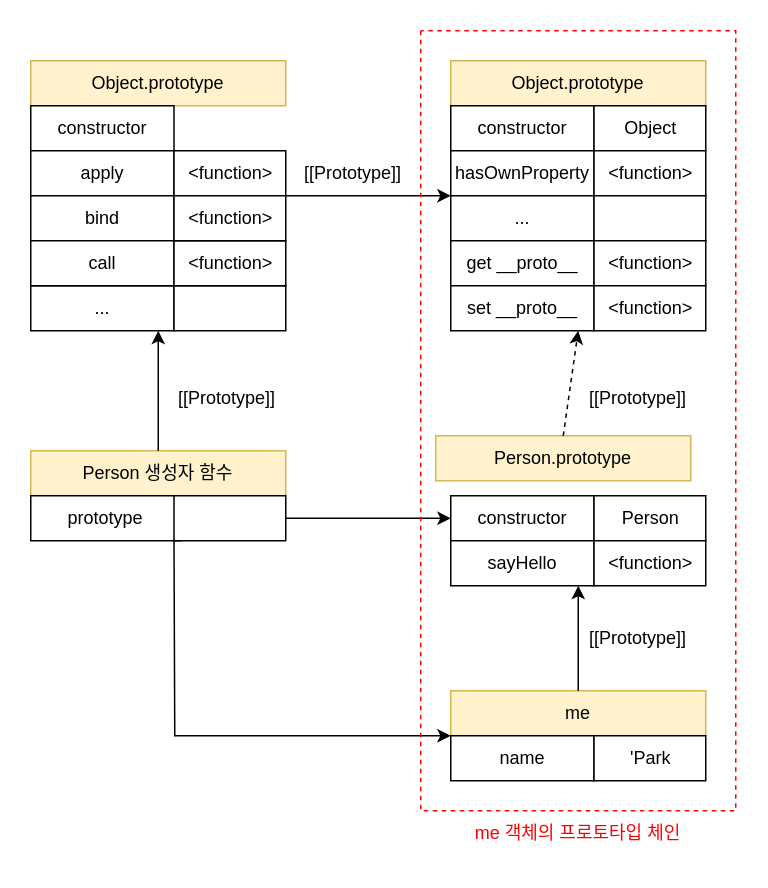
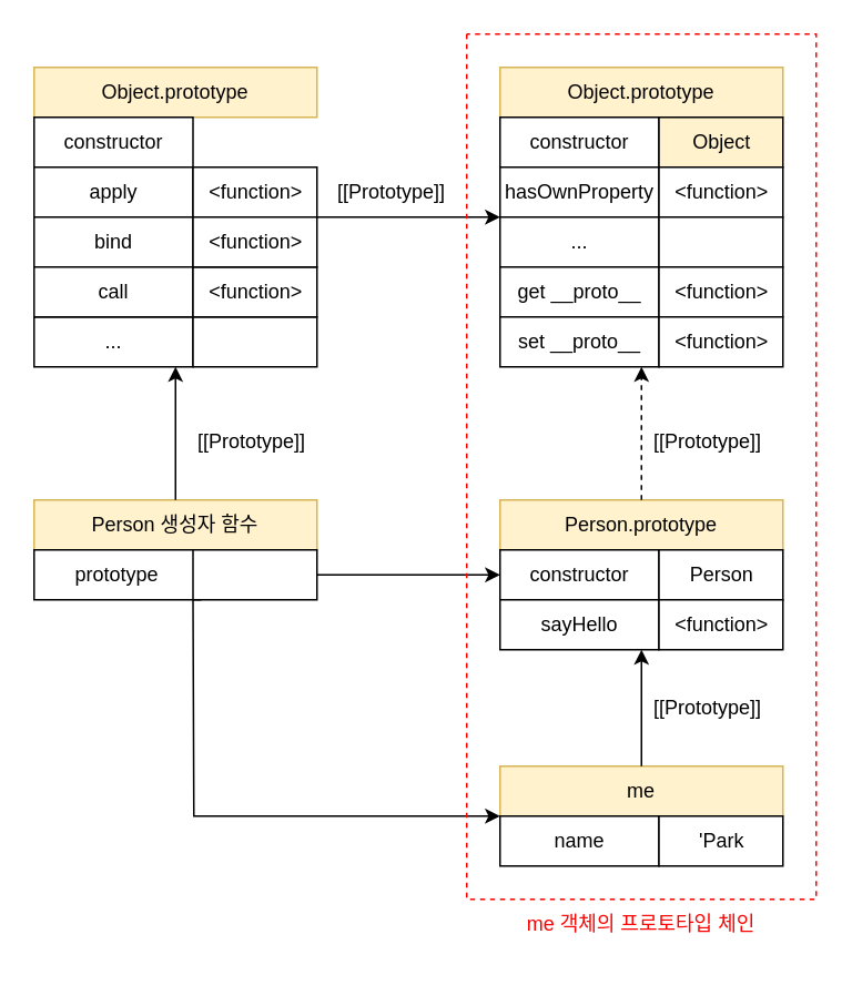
- <mxCell id="15" value="Object" style="rounded=0;whiteSpace=wrap;html=1;" vertex="1" parent="1"><mxGeometry x="395.5" y="70" width="74.5" height="30" as="geometry" /></mxCell>
+ <mxCell id="15" value="Object" style="rounded=0;whiteSpace=wrap;html=1;fillColor=#fff2cc;" vertex="1" parent="1"><mxGeometry x="395.5" y="70" width="74.5" height="30" as="geometry" /></mxCell>
- <mxCell id="5" value="Person.prototype" style="rounded=0;whiteSpace=wrap;html=1;fillColor=#fff2cc;strokeColor=#d6b656;" vertex="1" parent="1"><mxGeometry x="290" y="290" width="170" height="30" as="geometry" /></mxCell>
+ <mxCell id="5" value="Person.prototype" style="rounded=0;whiteSpace=wrap;html=1;fillColor=#fff2cc;strokeColor=#d6b656;" vertex="1" parent="1"><mxGeometry x="300" y="300" width="170" height="30" as="geometry" /></mxCell>
